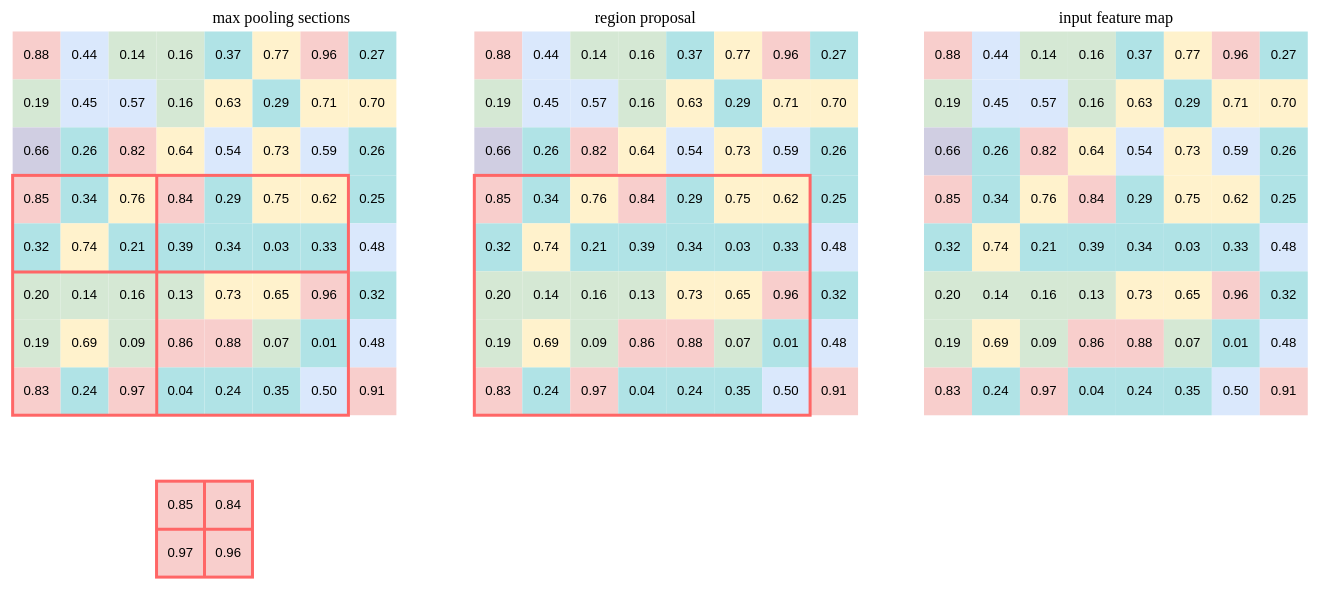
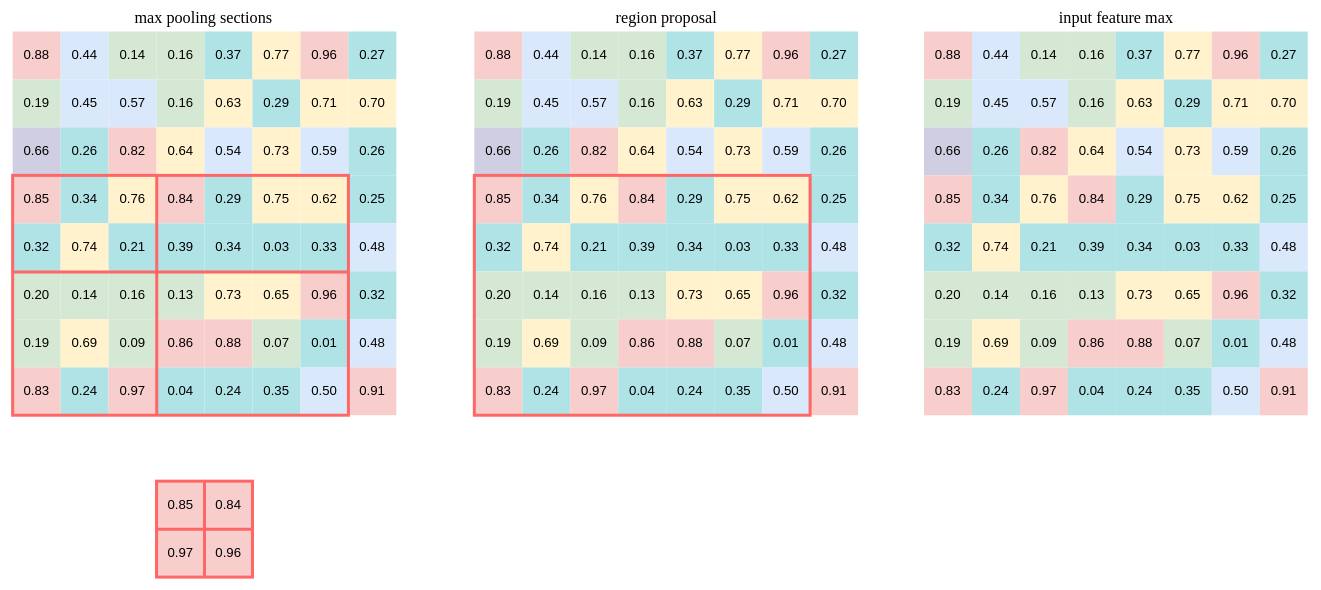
- <mxCell id="66" value="max pooling sections" style="text;html=1;strokeColor=none;fillColor=none;align=center;verticalAlign=middle;whiteSpace=wrap;rounded=0;fontSize=27;fontFamily=Comic Sans MS;" vertex="1" parent="1"><mxGeometry x="324" y="20" width="289" height="20" as="geometry" /></mxCell>
+ <mxCell id="66" value="max pooling sections" style="text;html=1;strokeColor=none;fillColor=none;align=center;verticalAlign=middle;whiteSpace=wrap;rounded=0;fontSize=27;fontFamily=Comic Sans MS;" vertex="1" parent="1"><mxGeometry x="194" y="20" width="289" height="20" as="geometry" /></mxCell>
- <mxCell id="69" value="region proposal" style="text;html=1;strokeColor=none;fillColor=none;align=center;verticalAlign=middle;whiteSpace=wrap;rounded=0;fontSize=27;fontFamily=Comic Sans MS;" vertex="1" parent="1"><mxGeometry x="930.5" y="20" width="289" height="20" as="geometry" /></mxCell>
+ <mxCell id="69" value="region proposal" style="text;html=1;strokeColor=none;fillColor=none;align=center;verticalAlign=middle;whiteSpace=wrap;rounded=0;fontSize=27;fontFamily=Comic Sans MS;" vertex="1" parent="1"><mxGeometry x="965.5" y="20" width="289" height="20" as="geometry" /></mxCell>
- <mxCell id="67" value="input feature map" style="text;html=1;strokeColor=none;fillColor=none;align=center;verticalAlign=middle;whiteSpace=wrap;rounded=0;fontSize=27;fontFamily=Comic Sans MS;" vertex="1" parent="1"><mxGeometry x="1715.5" y="20" width="289" height="20" as="geometry" /></mxCell>
+ <mxCell id="67" value="input feature max" style="text;html=1;strokeColor=none;fillColor=none;align=center;verticalAlign=middle;whiteSpace=wrap;rounded=0;fontSize=27;fontFamily=Comic Sans MS;" vertex="1" parent="1"><mxGeometry x="1715.5" y="20" width="289" height="20" as="geometry" /></mxCell>
